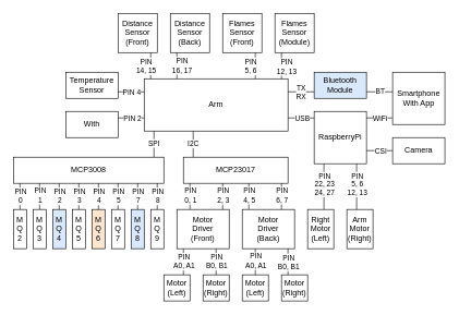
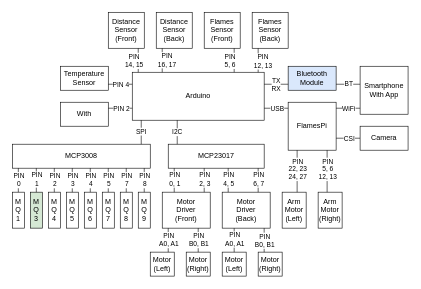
- <mxCell id="23" value="Flames&lt;div&gt;Sensor&lt;br&gt;(Module)&lt;/div&gt;" style="whiteSpace=wrap;html=1;" vertex="1" parent="1"><mxGeometry x="420" y="20" width="60" height="60" as="geometry" /></mxCell>
+ <mxCell id="23" value="Flames&lt;div&gt;Sensor&lt;br&gt;(Back)&lt;/div&gt;" style="whiteSpace=wrap;html=1;" vertex="1" parent="1"><mxGeometry x="420" y="20" width="60" height="60" as="geometry" /></mxCell>
- <mxCell id="2" value="Arm" style="whiteSpace=wrap;html=1;" vertex="1" parent="1"><mxGeometry x="220" y="120" width="220" height="80" as="geometry" /></mxCell>
+ <mxCell id="2" value="Arduino" style="whiteSpace=wrap;html=1;" vertex="1" parent="1"><mxGeometry x="220" y="120" width="220" height="80" as="geometry" /></mxCell>
- <mxCell id="4" value="Raspberry&lt;span style=&quot;background-color: initial;&quot;&gt;Pi&lt;/span&gt;" style="whiteSpace=wrap;html=1;" vertex="1" parent="1"><mxGeometry x="480" y="170" width="80" height="80" as="geometry" /></mxCell>
+ <mxCell id="4" value="Flames&lt;span style=&quot;background-color: initial;&quot;&gt;Pi&lt;/span&gt;" style="whiteSpace=wrap;html=1;" vertex="1" parent="1"><mxGeometry x="480" y="170" width="80" height="80" as="geometry" /></mxCell>
- <mxCell id="54" value="M&lt;br&gt;Q&lt;br&gt;2" style="whiteSpace=wrap;html=1;" vertex="1" parent="1"><mxGeometry x="20" y="320" width="20" height="60" as="geometry" /></mxCell>
+ <mxCell id="54" value="M&lt;br&gt;Q&lt;br&gt;1" style="whiteSpace=wrap;html=1;" vertex="1" parent="1"><mxGeometry x="20" y="320" width="20" height="60" as="geometry" /></mxCell>
- <mxCell id="53" value="M&lt;br&gt;Q&lt;br&gt;3" style="whiteSpace=wrap;html=1;" vertex="1" parent="1"><mxGeometry x="50" y="320" width="20" height="60" as="geometry" /></mxCell>
+ <mxCell id="53" value="M&lt;br&gt;Q&lt;br&gt;3" style="whiteSpace=wrap;html=1;fillColor=#d5e8d4;" vertex="1" parent="1"><mxGeometry x="50" y="320" width="20" height="60" as="geometry" /></mxCell>
- <mxCell id="52" value="M&lt;br&gt;Q&lt;br&gt;4" style="whiteSpace=wrap;html=1;fillColor=#dae8fc;" vertex="1" parent="1"><mxGeometry x="80" y="320" width="20" height="60" as="geometry" /></mxCell>
+ <mxCell id="52" value="M&lt;br&gt;Q&lt;br&gt;4" style="whiteSpace=wrap;html=1;" vertex="1" parent="1"><mxGeometry x="80" y="320" width="20" height="60" as="geometry" /></mxCell>
- <mxCell id="50" value="M&lt;br&gt;Q&lt;br&gt;6" style="whiteSpace=wrap;html=1;fillColor=#ffe6cc;" vertex="1" parent="1"><mxGeometry x="140" y="320" width="20" height="60" as="geometry" /></mxCell>
+ <mxCell id="50" value="M&lt;br&gt;Q&lt;br&gt;6" style="whiteSpace=wrap;html=1;" vertex="1" parent="1"><mxGeometry x="140" y="320" width="20" height="60" as="geometry" /></mxCell>
- <mxCell id="48" value="M&lt;br&gt;Q&lt;br&gt;8" style="whiteSpace=wrap;html=1;fillColor=#dae8fc;" vertex="1" parent="1"><mxGeometry x="200" y="320" width="20" height="60" as="geometry" /></mxCell>
+ <mxCell id="48" value="M&lt;br&gt;Q&lt;br&gt;8" style="whiteSpace=wrap;html=1;" vertex="1" parent="1"><mxGeometry x="200" y="320" width="20" height="60" as="geometry" /></mxCell>
- <mxCell id="42" value="Right&lt;br&gt;Motor&lt;br&gt;(Left)" style="whiteSpace=wrap;html=1;" vertex="1" parent="1"><mxGeometry x="470" y="320" width="40" height="60" as="geometry" /></mxCell>
+ <mxCell id="42" value="Arm&lt;br&gt;Motor&lt;br&gt;(Left)" style="whiteSpace=wrap;html=1;" vertex="1" parent="1"><mxGeometry x="470" y="320" width="40" height="60" as="geometry" /></mxCell>
